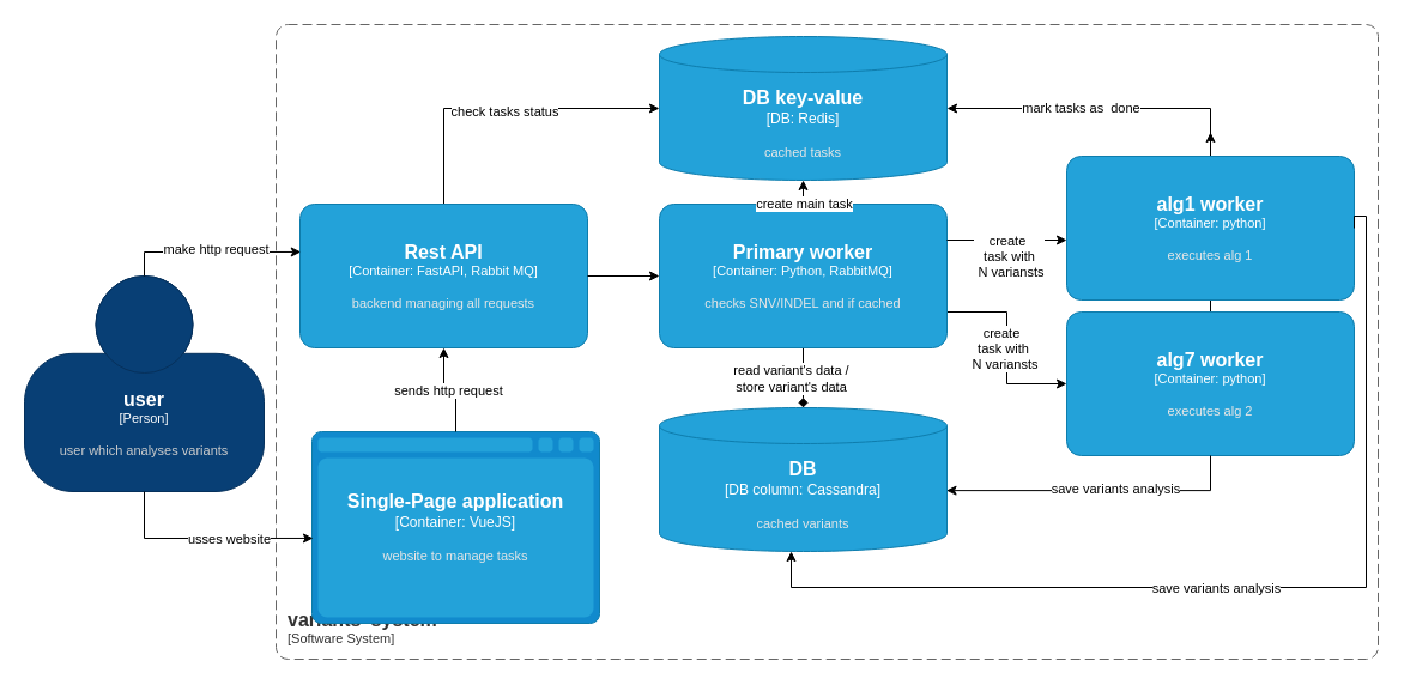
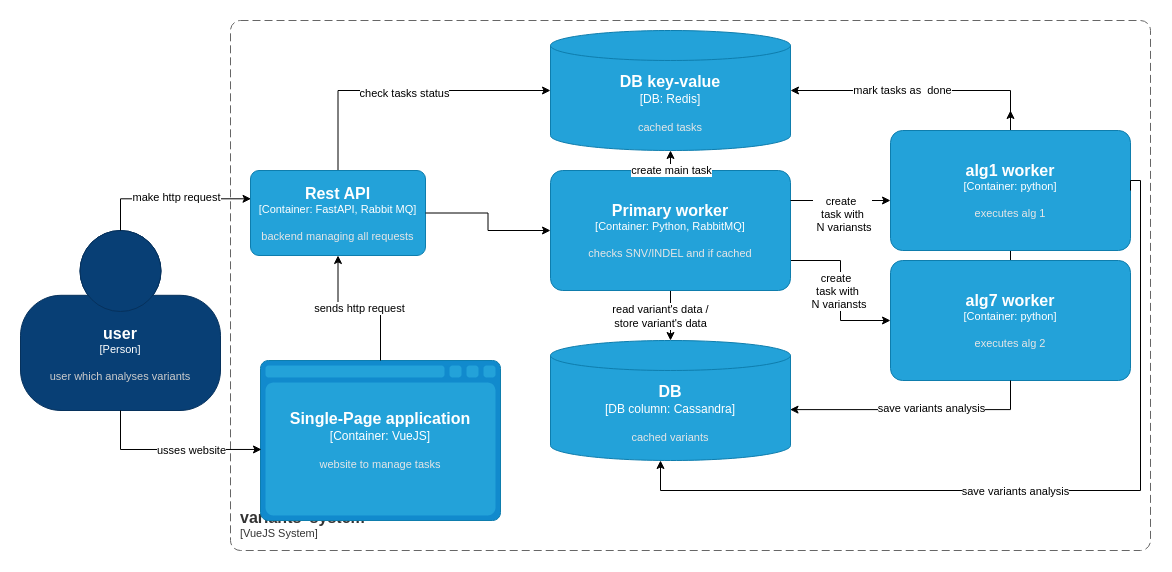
- <mxCell id="8" value="&lt;font style=&quot;font-size: 16px&quot;&gt;&lt;b&gt;Rest API&lt;/b&gt;&lt;/font&gt;&lt;div&gt;[Container: FastAPI, Rabbit MQ]&lt;/div&gt;&lt;br&gt;&lt;div&gt;&lt;font style=&quot;font-size: 11px&quot;&gt;&lt;font color=&quot;#E6E6E6&quot;&gt;backend managing all requests&lt;/font&gt;&lt;/div&gt;" style="rounded=1;whiteSpace=wrap;html=1;fontSize=11;labelBackgroundColor=none;fillColor=#23A2D9;fontColor=#ffffff;align=center;arcSize=10;strokeColor=#0E7DAD;metaEdit=1;resizable=0;points=[[0.25,0,0],[0.5,0,0],[0.75,0,0],[1,0.25,0],[1,0.5,0],[1,0.75,0],[0.75,1,0],[0.5,1,0],[0.25,1,0],[0,0.75,0],[0,0.5,0],[0,0.25,0]];glass=0;shadow=0;" parent="1" vertex="1"><mxGeometry x="250" y="170" width="240" height="120" as="geometry" /></mxCell>
+ <mxCell id="8" value="&lt;font style=&quot;font-size: 16px&quot;&gt;&lt;b&gt;Rest API&lt;/b&gt;&lt;/font&gt;&lt;div&gt;[Container: FastAPI, Rabbit MQ]&lt;/div&gt;&lt;br&gt;&lt;div&gt;&lt;font style=&quot;font-size: 11px&quot;&gt;&lt;font color=&quot;#E6E6E6&quot;&gt;backend managing all requests&lt;/font&gt;&lt;/div&gt;" style="rounded=1;whiteSpace=wrap;html=1;fontSize=11;labelBackgroundColor=none;fillColor=#23A2D9;fontColor=#ffffff;align=center;arcSize=10;strokeColor=#0E7DAD;metaEdit=1;resizable=0;points=[[0.25,0,0],[0.5,0,0],[0.75,0,0],[1,0.25,0],[1,0.5,0],[1,0.75,0],[0.75,1,0],[0.5,1,0],[0.25,1,0],[0,0.75,0],[0,0.5,0],[0,0.25,0]];glass=0;shadow=0;" parent="1" vertex="1"><mxGeometry x="250" y="170" width="175" height="85" as="geometry" /></mxCell>
- <mxCell id="15" style="edgeStyle=orthogonalEdgeStyle;rounded=0;orthogonalLoop=1;jettySize=auto;html=1;exitX=0.25;exitY=1;exitDx=0;exitDy=0;exitPerimeter=0;endArrow=diamond;" parent="1" source="19" target="14" edge="1"><mxGeometry relative="1" as="geometry"><mxPoint x="670" y="422" as="targetPoint" /><Array as="points"><mxPoint x="670" y="290" /></Array></mxGeometry></mxCell>
+ <mxCell id="15" style="edgeStyle=orthogonalEdgeStyle;rounded=0;orthogonalLoop=1;jettySize=auto;html=1;exitX=0.25;exitY=1;exitDx=0;exitDy=0;exitPerimeter=0;" parent="1" source="19" target="14" edge="1"><mxGeometry relative="1" as="geometry"><mxPoint x="670" y="422" as="targetPoint" /><Array as="points"><mxPoint x="670" y="290" /></Array></mxGeometry></mxCell>
- <mxCell id="4" value="&lt;font style=&quot;font-size: 16px&quot;&gt;&lt;b&gt;&lt;div style=&quot;text-align: left&quot;&gt;variants' system&lt;/div&gt;&lt;/b&gt;&lt;/font&gt;&lt;div style=&quot;text-align: left&quot;&gt;[Software System]&lt;/div&gt;" style="rounded=1;fontSize=11;whiteSpace=wrap;html=1;dashed=1;arcSize=20;fillColor=none;strokeColor=#666666;fontColor=#333333;labelBackgroundColor=none;align=left;verticalAlign=bottom;labelBorderColor=none;spacingTop=0;spacing=10;dashPattern=8 4;metaEdit=1;rotatable=0;perimeter=rectanglePerimeter;noLabel=0;labelPadding=0;allowArrows=0;connectable=0;expand=0;recursiveResize=0;editable=1;pointerEvents=0;absoluteArcSize=1;points=[[0.25,0,0],[0.5,0,0],[0.75,0,0],[1,0.25,0],[1,0.5,0],[1,0.75,0],[0.75,1,0],[0.5,1,0],[0.25,1,0],[0,0.75,0],[0,0.5,0],[0,0.25,0]];" parent="1" vertex="1"><mxGeometry x="230" y="20" width="920" height="530" as="geometry" /></mxCell>
+ <mxCell id="4" value="&lt;font style=&quot;font-size: 16px&quot;&gt;&lt;b&gt;&lt;div style=&quot;text-align: left&quot;&gt;variants' system&lt;/div&gt;&lt;/b&gt;&lt;/font&gt;&lt;div style=&quot;text-align: left&quot;&gt;[VueJS System]&lt;/div&gt;" style="rounded=1;fontSize=11;whiteSpace=wrap;html=1;dashed=1;arcSize=20;fillColor=none;strokeColor=#666666;fontColor=#333333;labelBackgroundColor=none;align=left;verticalAlign=bottom;labelBorderColor=none;spacingTop=0;spacing=10;dashPattern=8 4;metaEdit=1;rotatable=0;perimeter=rectanglePerimeter;noLabel=0;labelPadding=0;allowArrows=0;connectable=0;expand=0;recursiveResize=0;editable=1;pointerEvents=0;absoluteArcSize=1;points=[[0.25,0,0],[0.5,0,0],[0.75,0,0],[1,0.25,0],[1,0.5,0],[1,0.75,0],[0.75,1,0],[0.5,1,0],[0.25,1,0],[0,0.75,0],[0,0.5,0],[0,0.25,0]];" parent="1" vertex="1"><mxGeometry x="230" y="20" width="920" height="530" as="geometry" /></mxCell>
